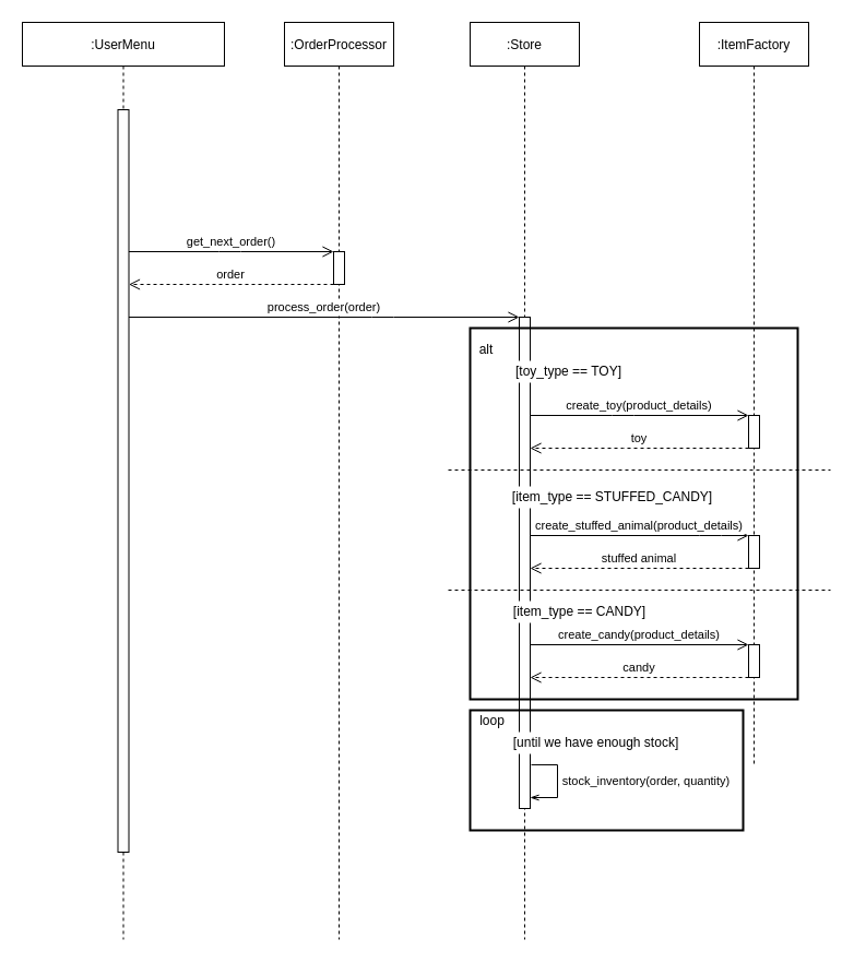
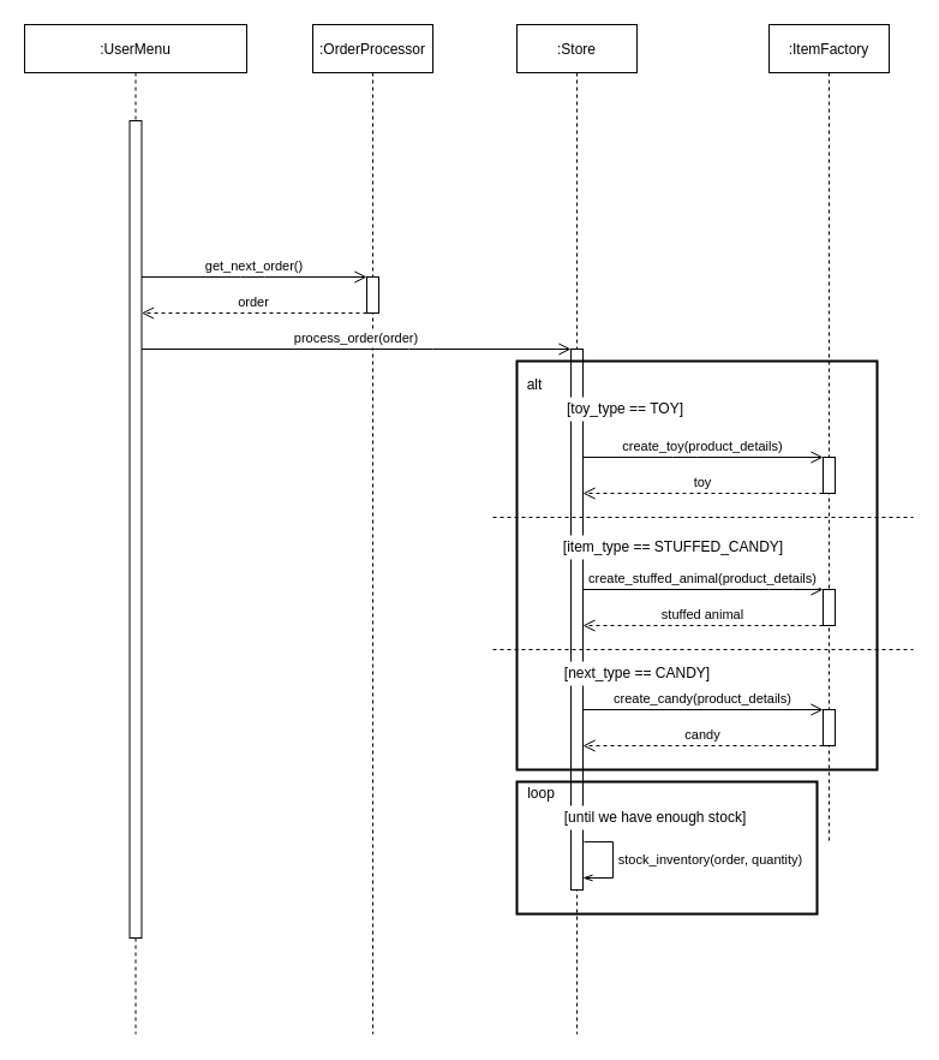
- <mxCell id="25" value="[item_type == CANDY]" style="text;html=1;align=center;verticalAlign=middle;resizable=0;points=[];autosize=1;fillColor=#ffffff;" parent="1" vertex="1"><mxGeometry x="460" y="550" width="140" height="20" as="geometry" /></mxCell>
+ <mxCell id="25" value="[next_type == CANDY]" style="text;html=1;align=center;verticalAlign=middle;resizable=0;points=[];autosize=1;fillColor=#ffffff;" parent="1" vertex="1"><mxGeometry x="460" y="550" width="140" height="20" as="geometry" /></mxCell>
